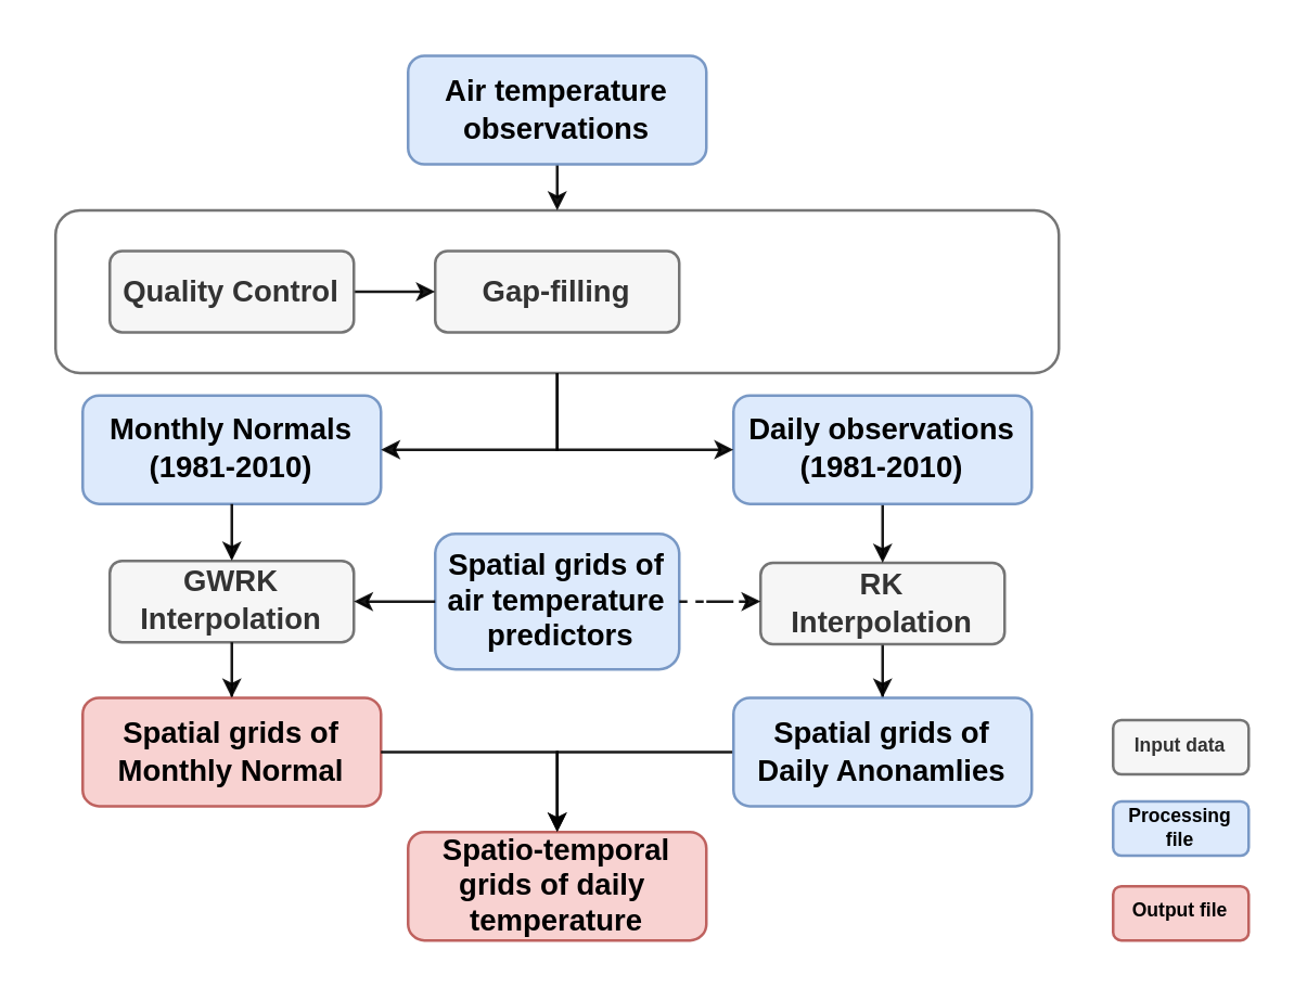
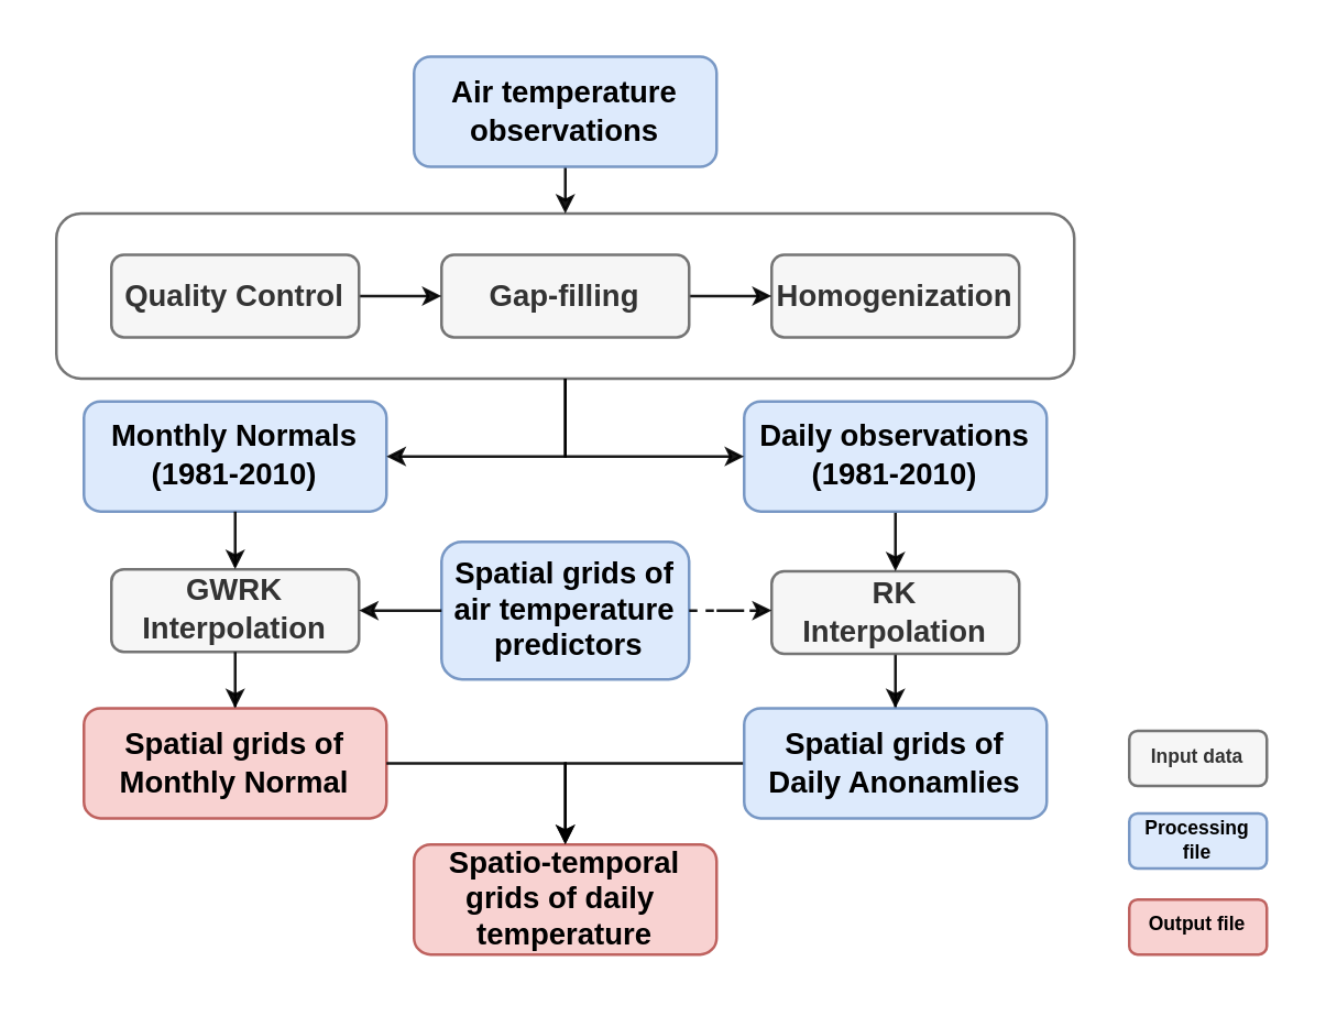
+ <mxCell id="22" style="edgeStyle=orthogonalEdgeStyle;rounded=0;orthogonalLoop=1;jettySize=auto;html=1;entryX=0;entryY=0.5;entryDx=0;entryDy=0;opacity=90;endSize=4;" parent="1" source="23" target="21" edge="1"><mxGeometry x="260" y="77" as="geometry" /></mxCell>
+ <mxCell id="21" value="Homogenization" style="rounded=1;whiteSpace=wrap;html=1;fontSize=11;fontFamily=Helvetica;fontStyle=1;fillColor=#f5f5f5;strokeColor=#666666;fontColor=#333333;opacity=90;" parent="1" vertex="1"><mxGeometry x="280" y="92" width="90" height="30" as="geometry" /></mxCell>
